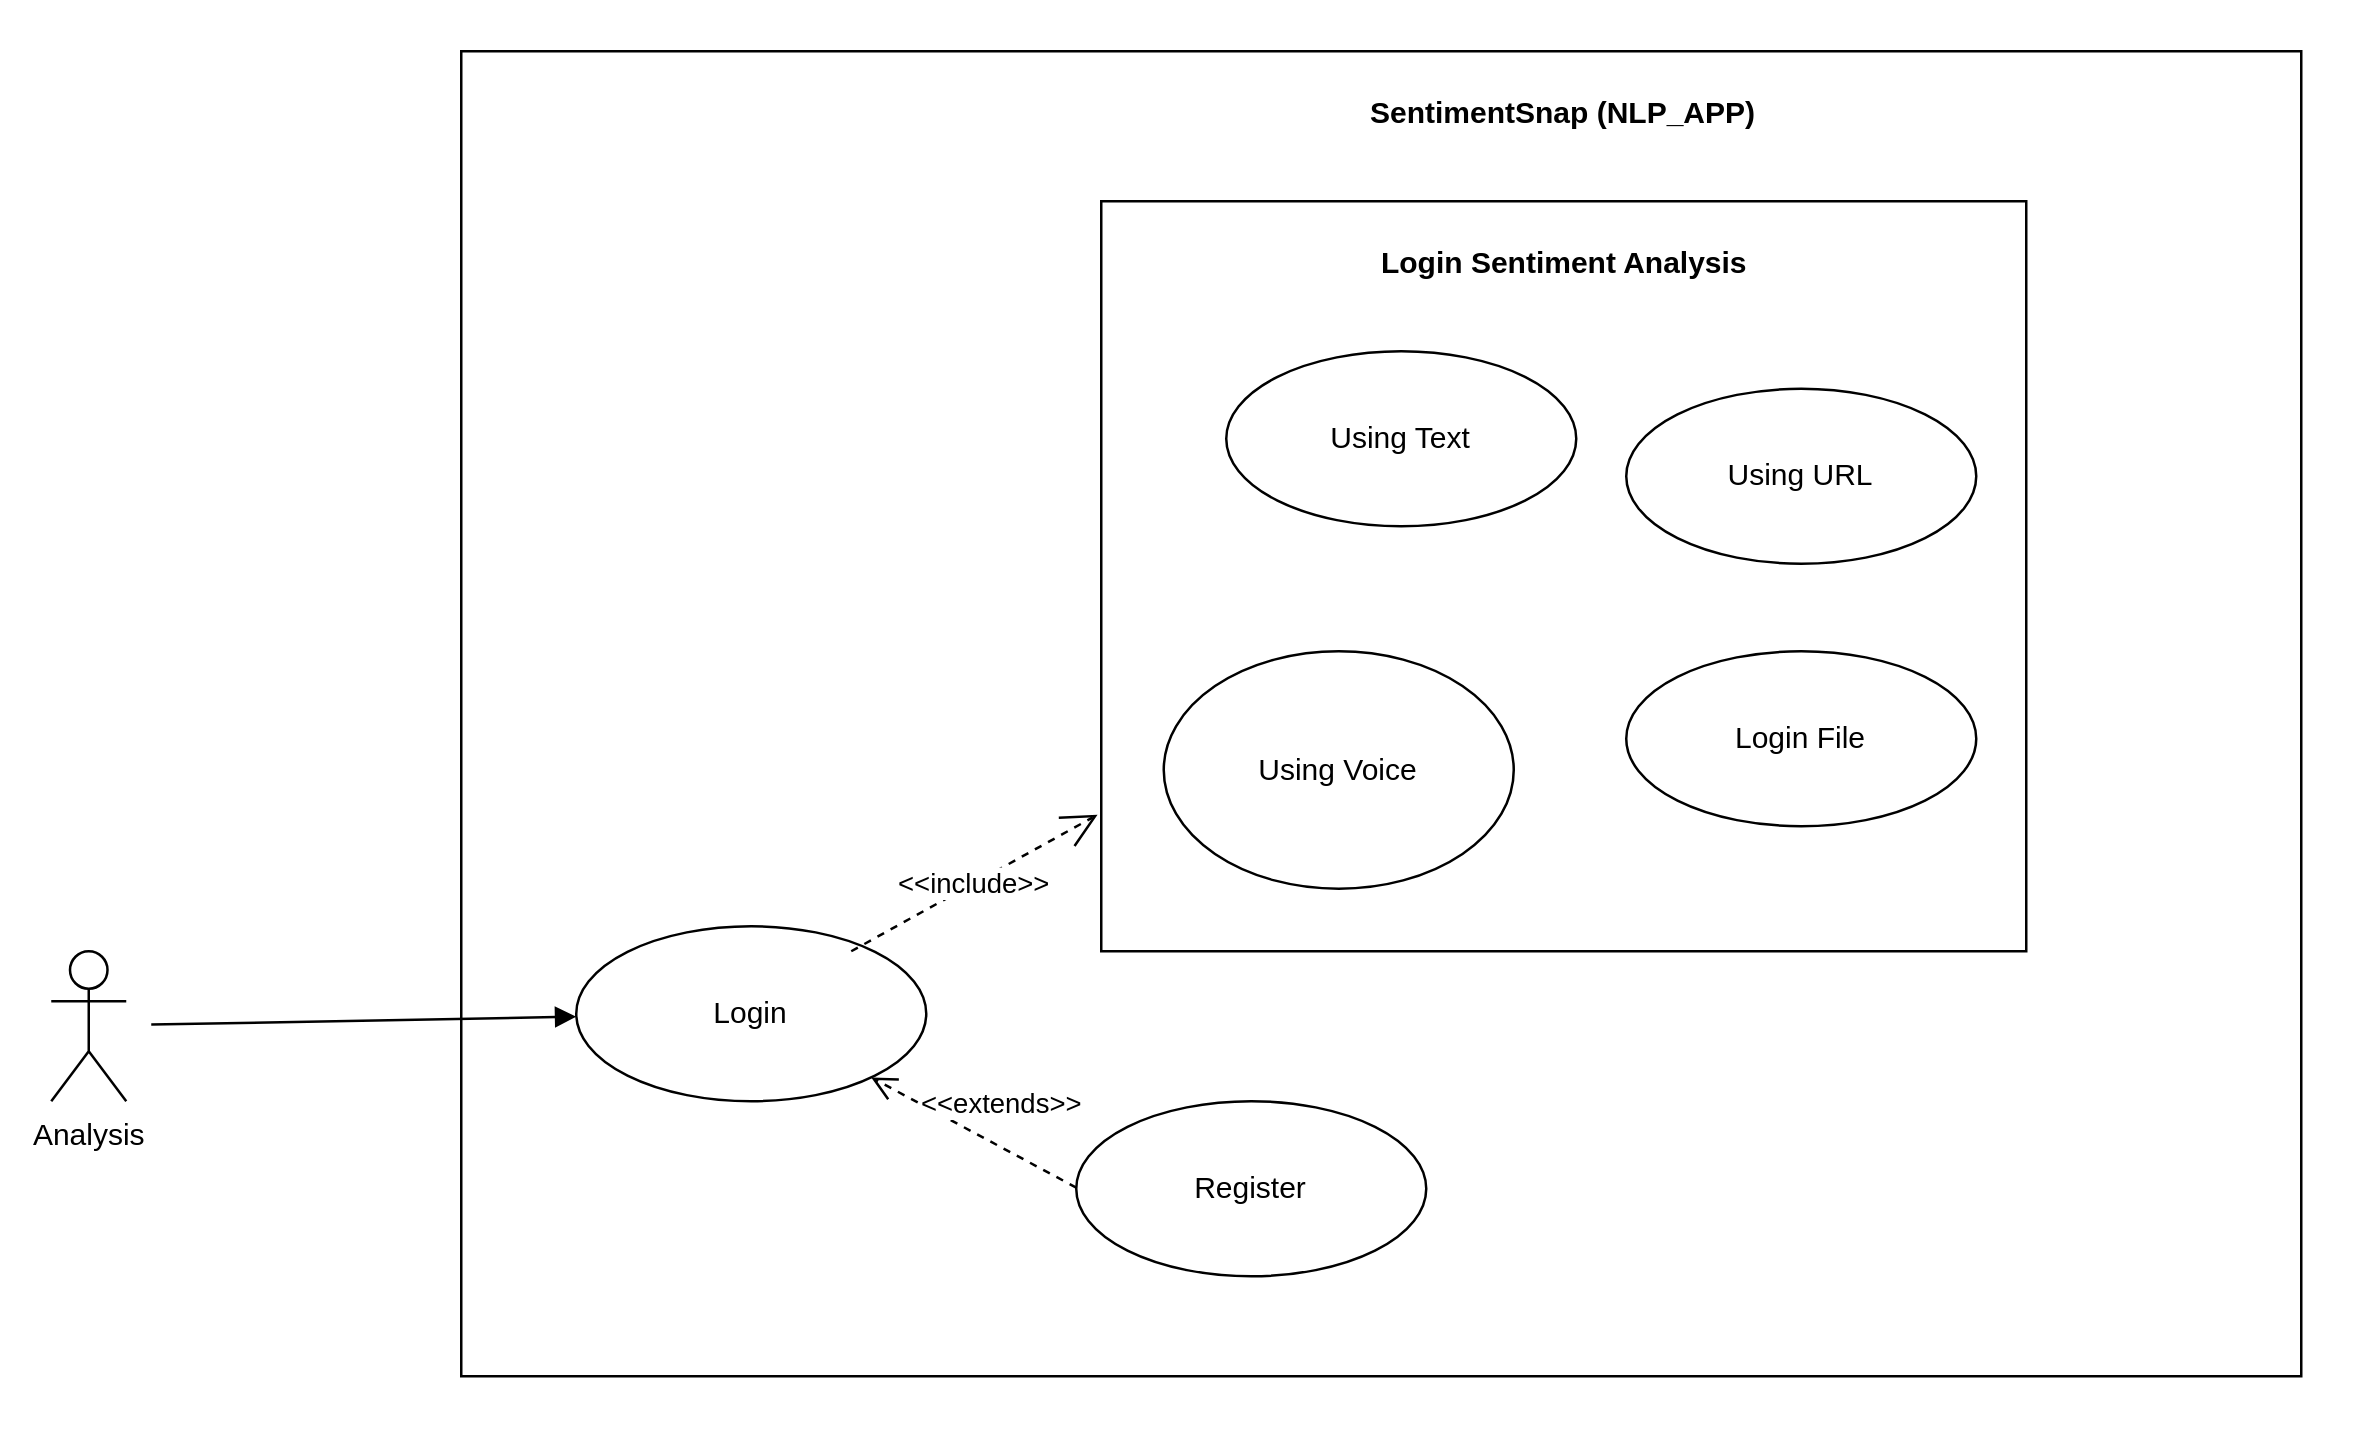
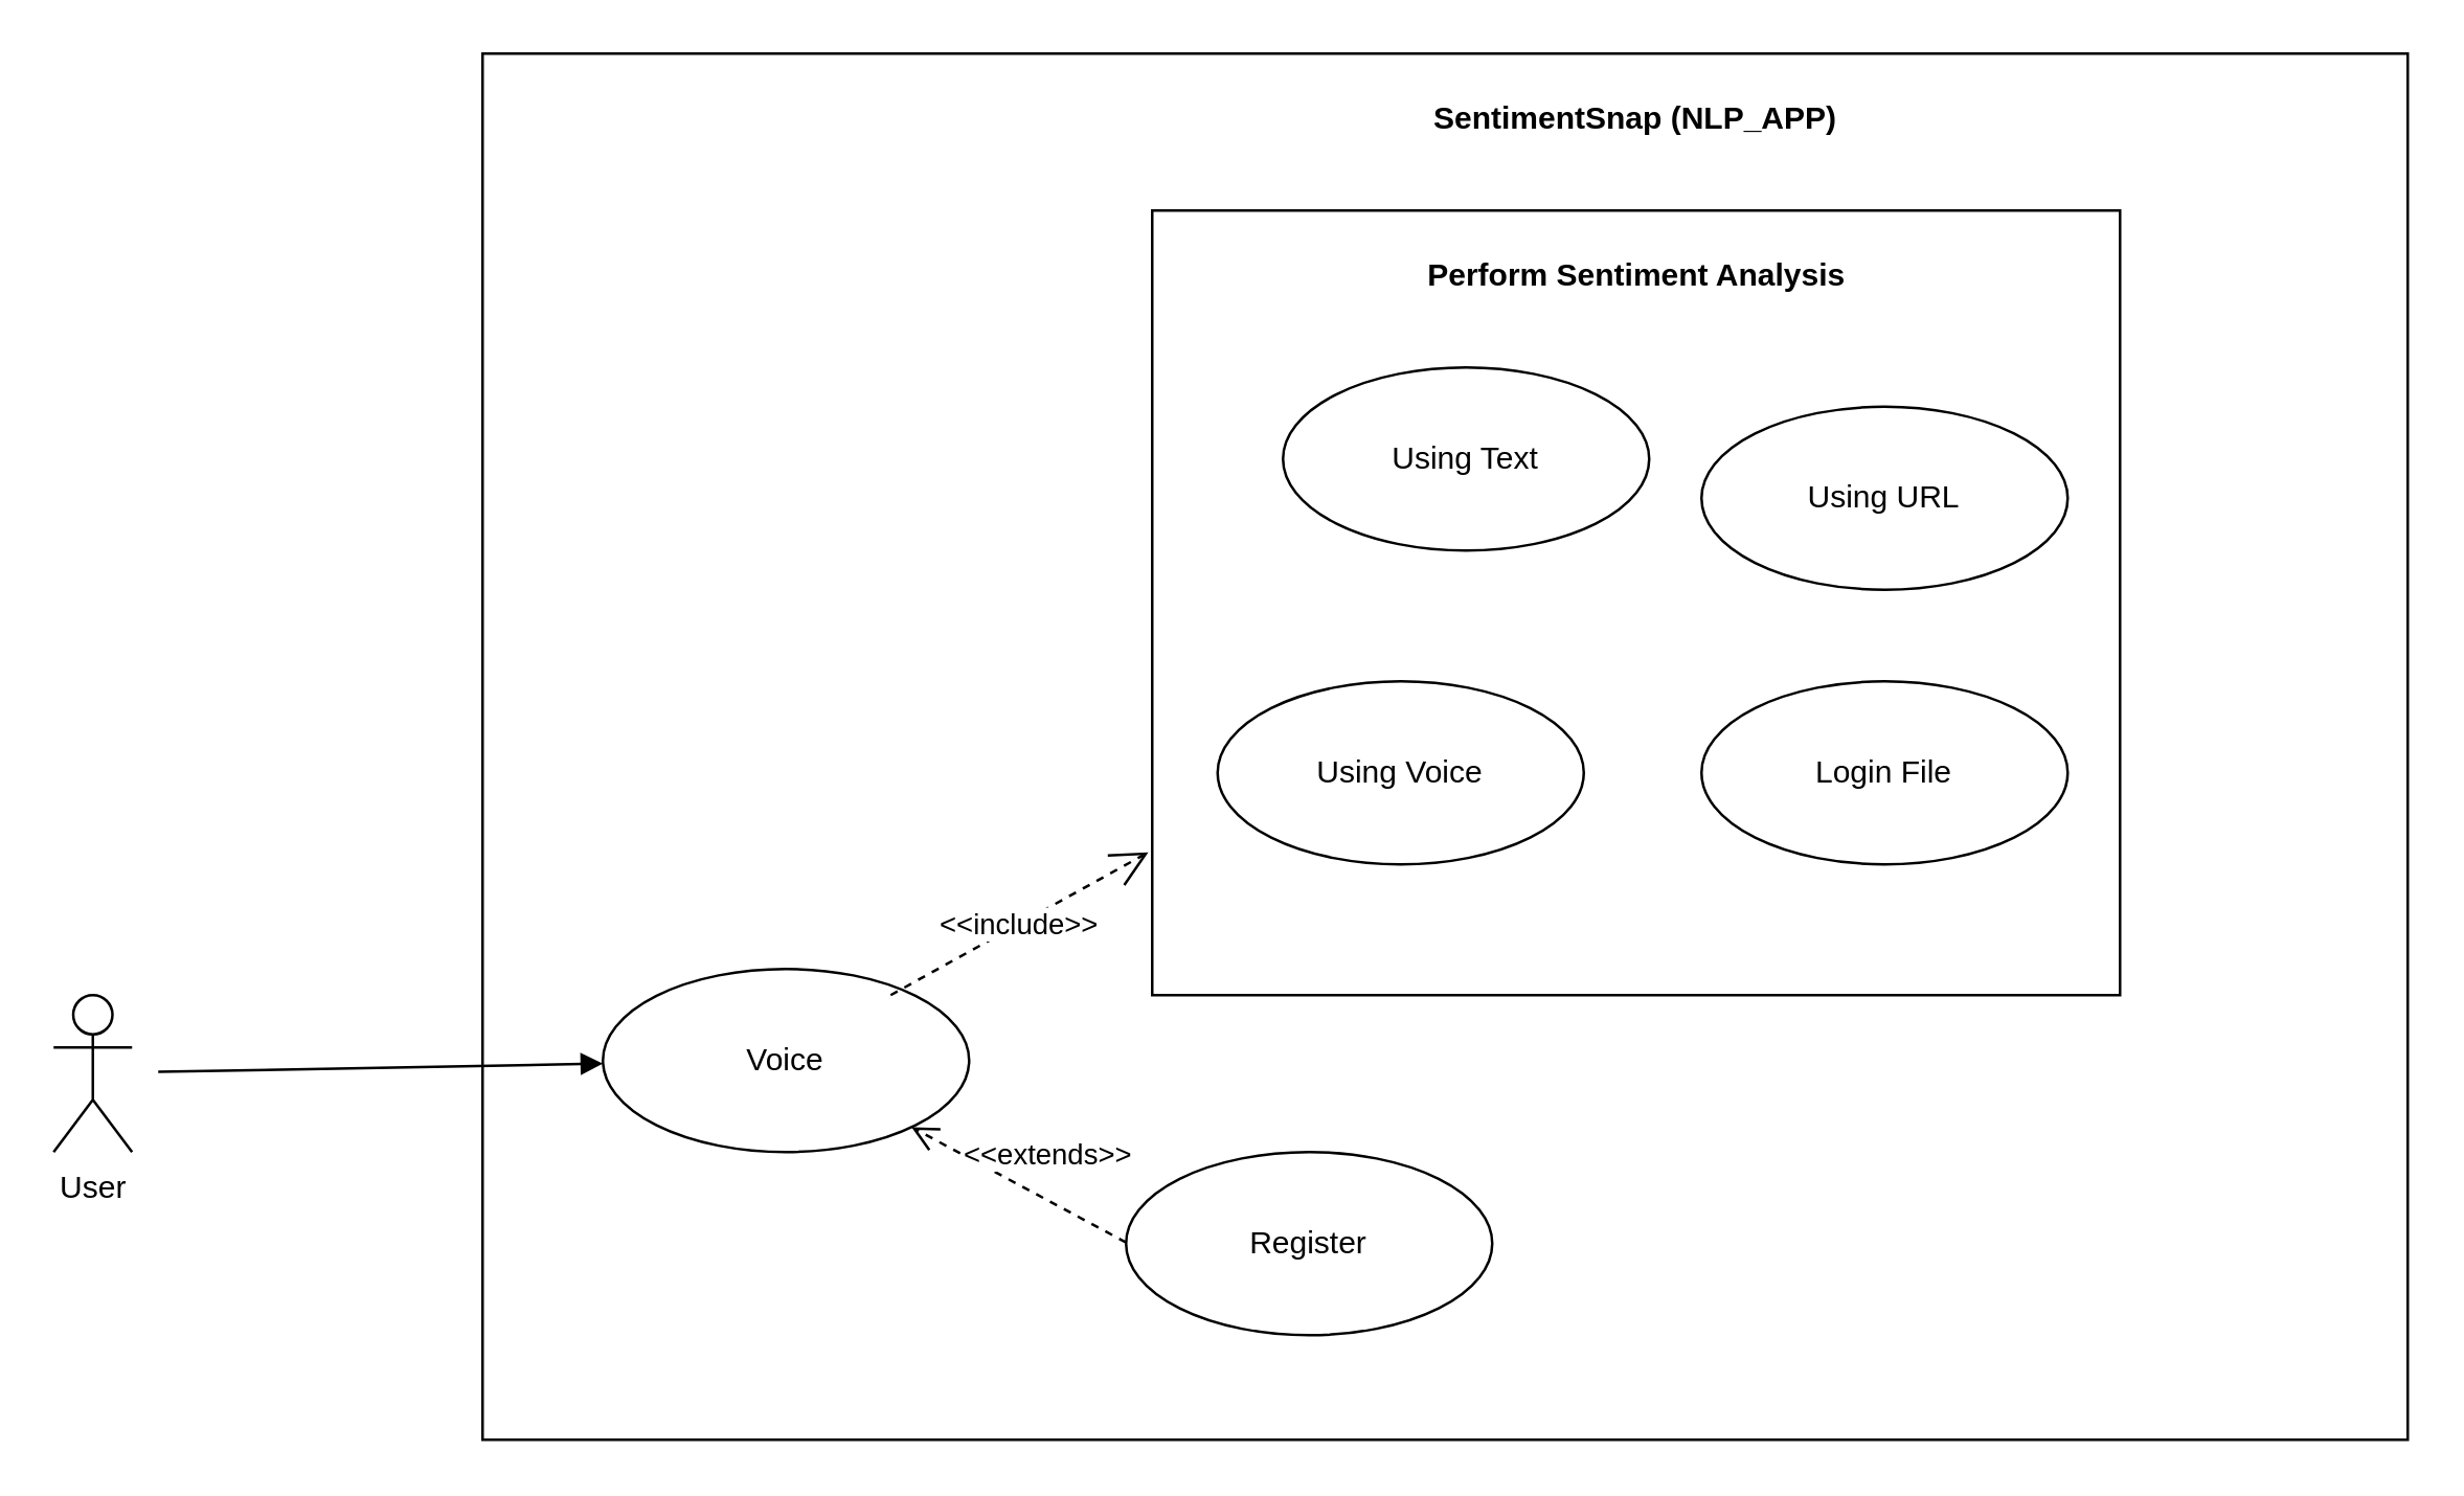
- <mxCell id="14" value="&lt;b&gt;Login Sentiment Analysis&lt;/b&gt;" style="text;html=1;align=center;verticalAlign=middle;whiteSpace=wrap;rounded=0;" vertex="1" parent="1"><mxGeometry x="537.5" y="80" width="175" height="50" as="geometry" /></mxCell>
+ <mxCell id="14" value="&lt;b&gt;Perform Sentiment Analysis&lt;/b&gt;" style="text;html=1;align=center;verticalAlign=middle;whiteSpace=wrap;rounded=0;" vertex="1" parent="1"><mxGeometry x="537.5" y="80" width="175" height="50" as="geometry" /></mxCell>
- <mxCell id="9" value="Using Voice" style="ellipse;whiteSpace=wrap;html=1;" vertex="1" parent="1"><mxGeometry x="465" y="260" width="140" height="95" as="geometry" /></mxCell>
+ <mxCell id="9" value="Using Voice" style="ellipse;whiteSpace=wrap;html=1;" vertex="1" parent="1"><mxGeometry x="465" y="260" width="140" height="70" as="geometry" /></mxCell>
- <mxCell id="5" value="Login" style="ellipse;whiteSpace=wrap;html=1;" vertex="1" parent="1"><mxGeometry x="230" y="370" width="140" height="70" as="geometry" /></mxCell>
+ <mxCell id="5" value="Voice" style="ellipse;whiteSpace=wrap;html=1;" vertex="1" parent="1"><mxGeometry x="230" y="370" width="140" height="70" as="geometry" /></mxCell>
- <mxCell id="2" value="Analysis" style="shape=umlActor;verticalLabelPosition=bottom;verticalAlign=top;html=1;" vertex="1" parent="1"><mxGeometry x="20" y="380" width="30" height="60" as="geometry" /></mxCell>
+ <mxCell id="2" value="User" style="shape=umlActor;verticalLabelPosition=bottom;verticalAlign=top;html=1;" vertex="1" parent="1"><mxGeometry x="20" y="380" width="30" height="60" as="geometry" /></mxCell>
